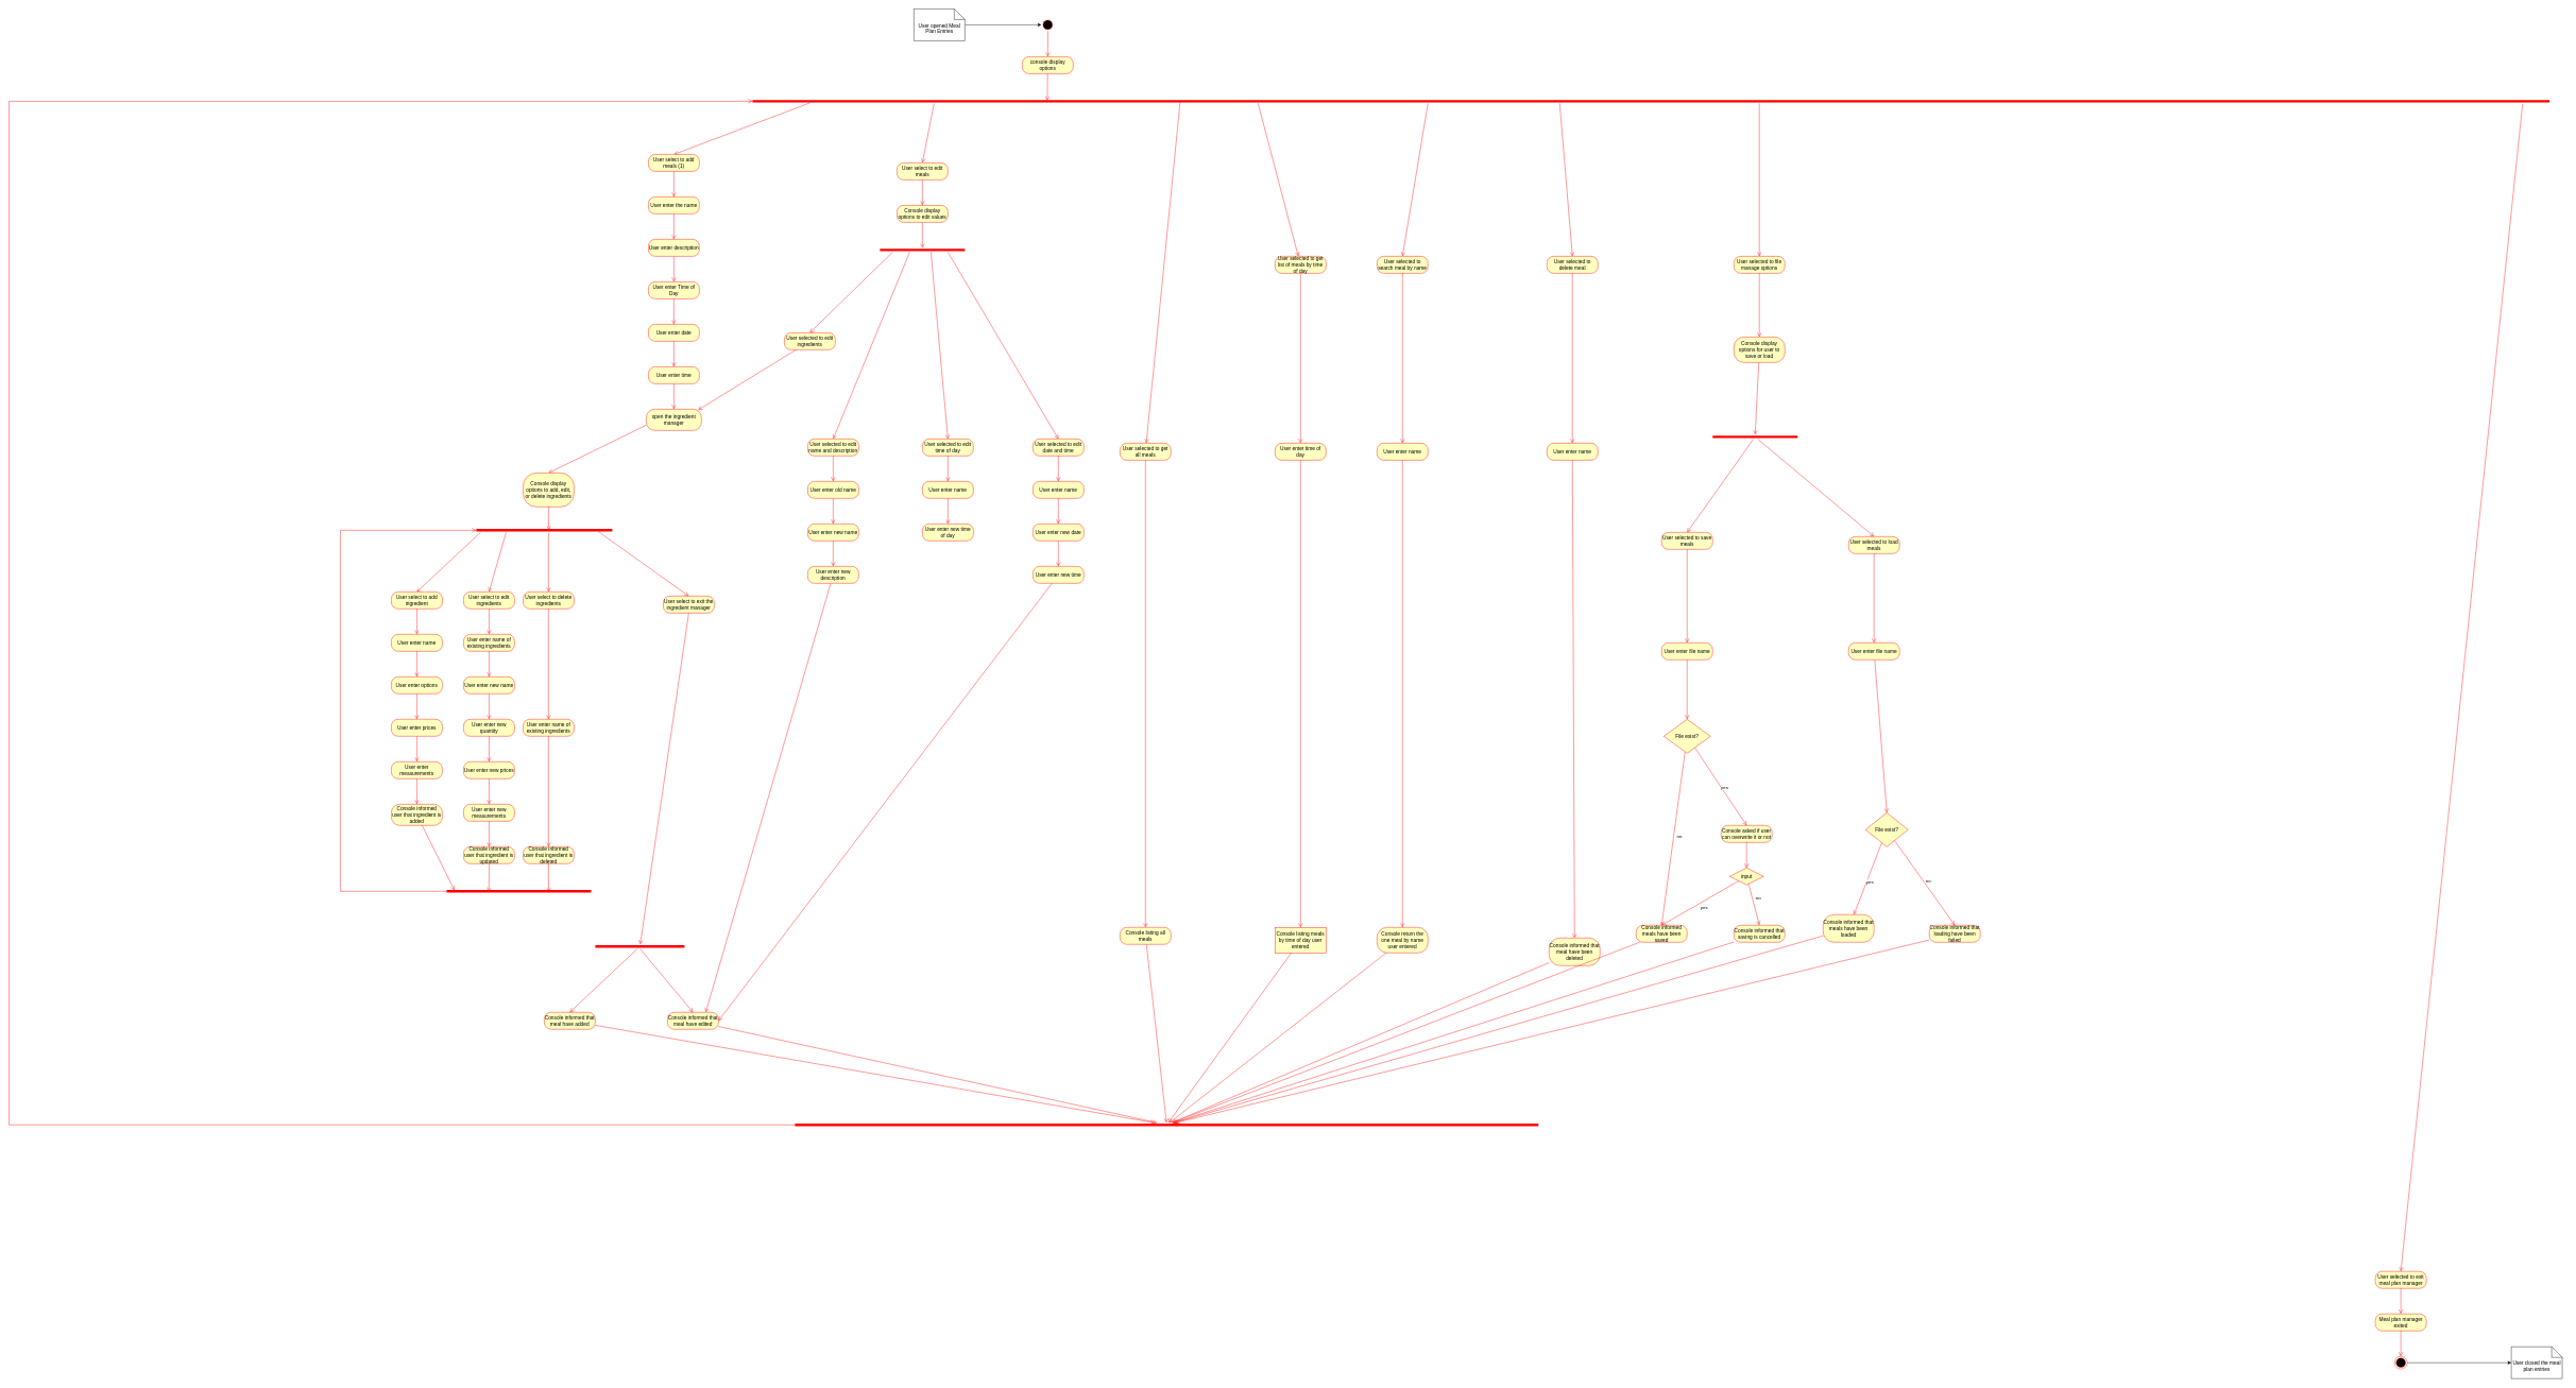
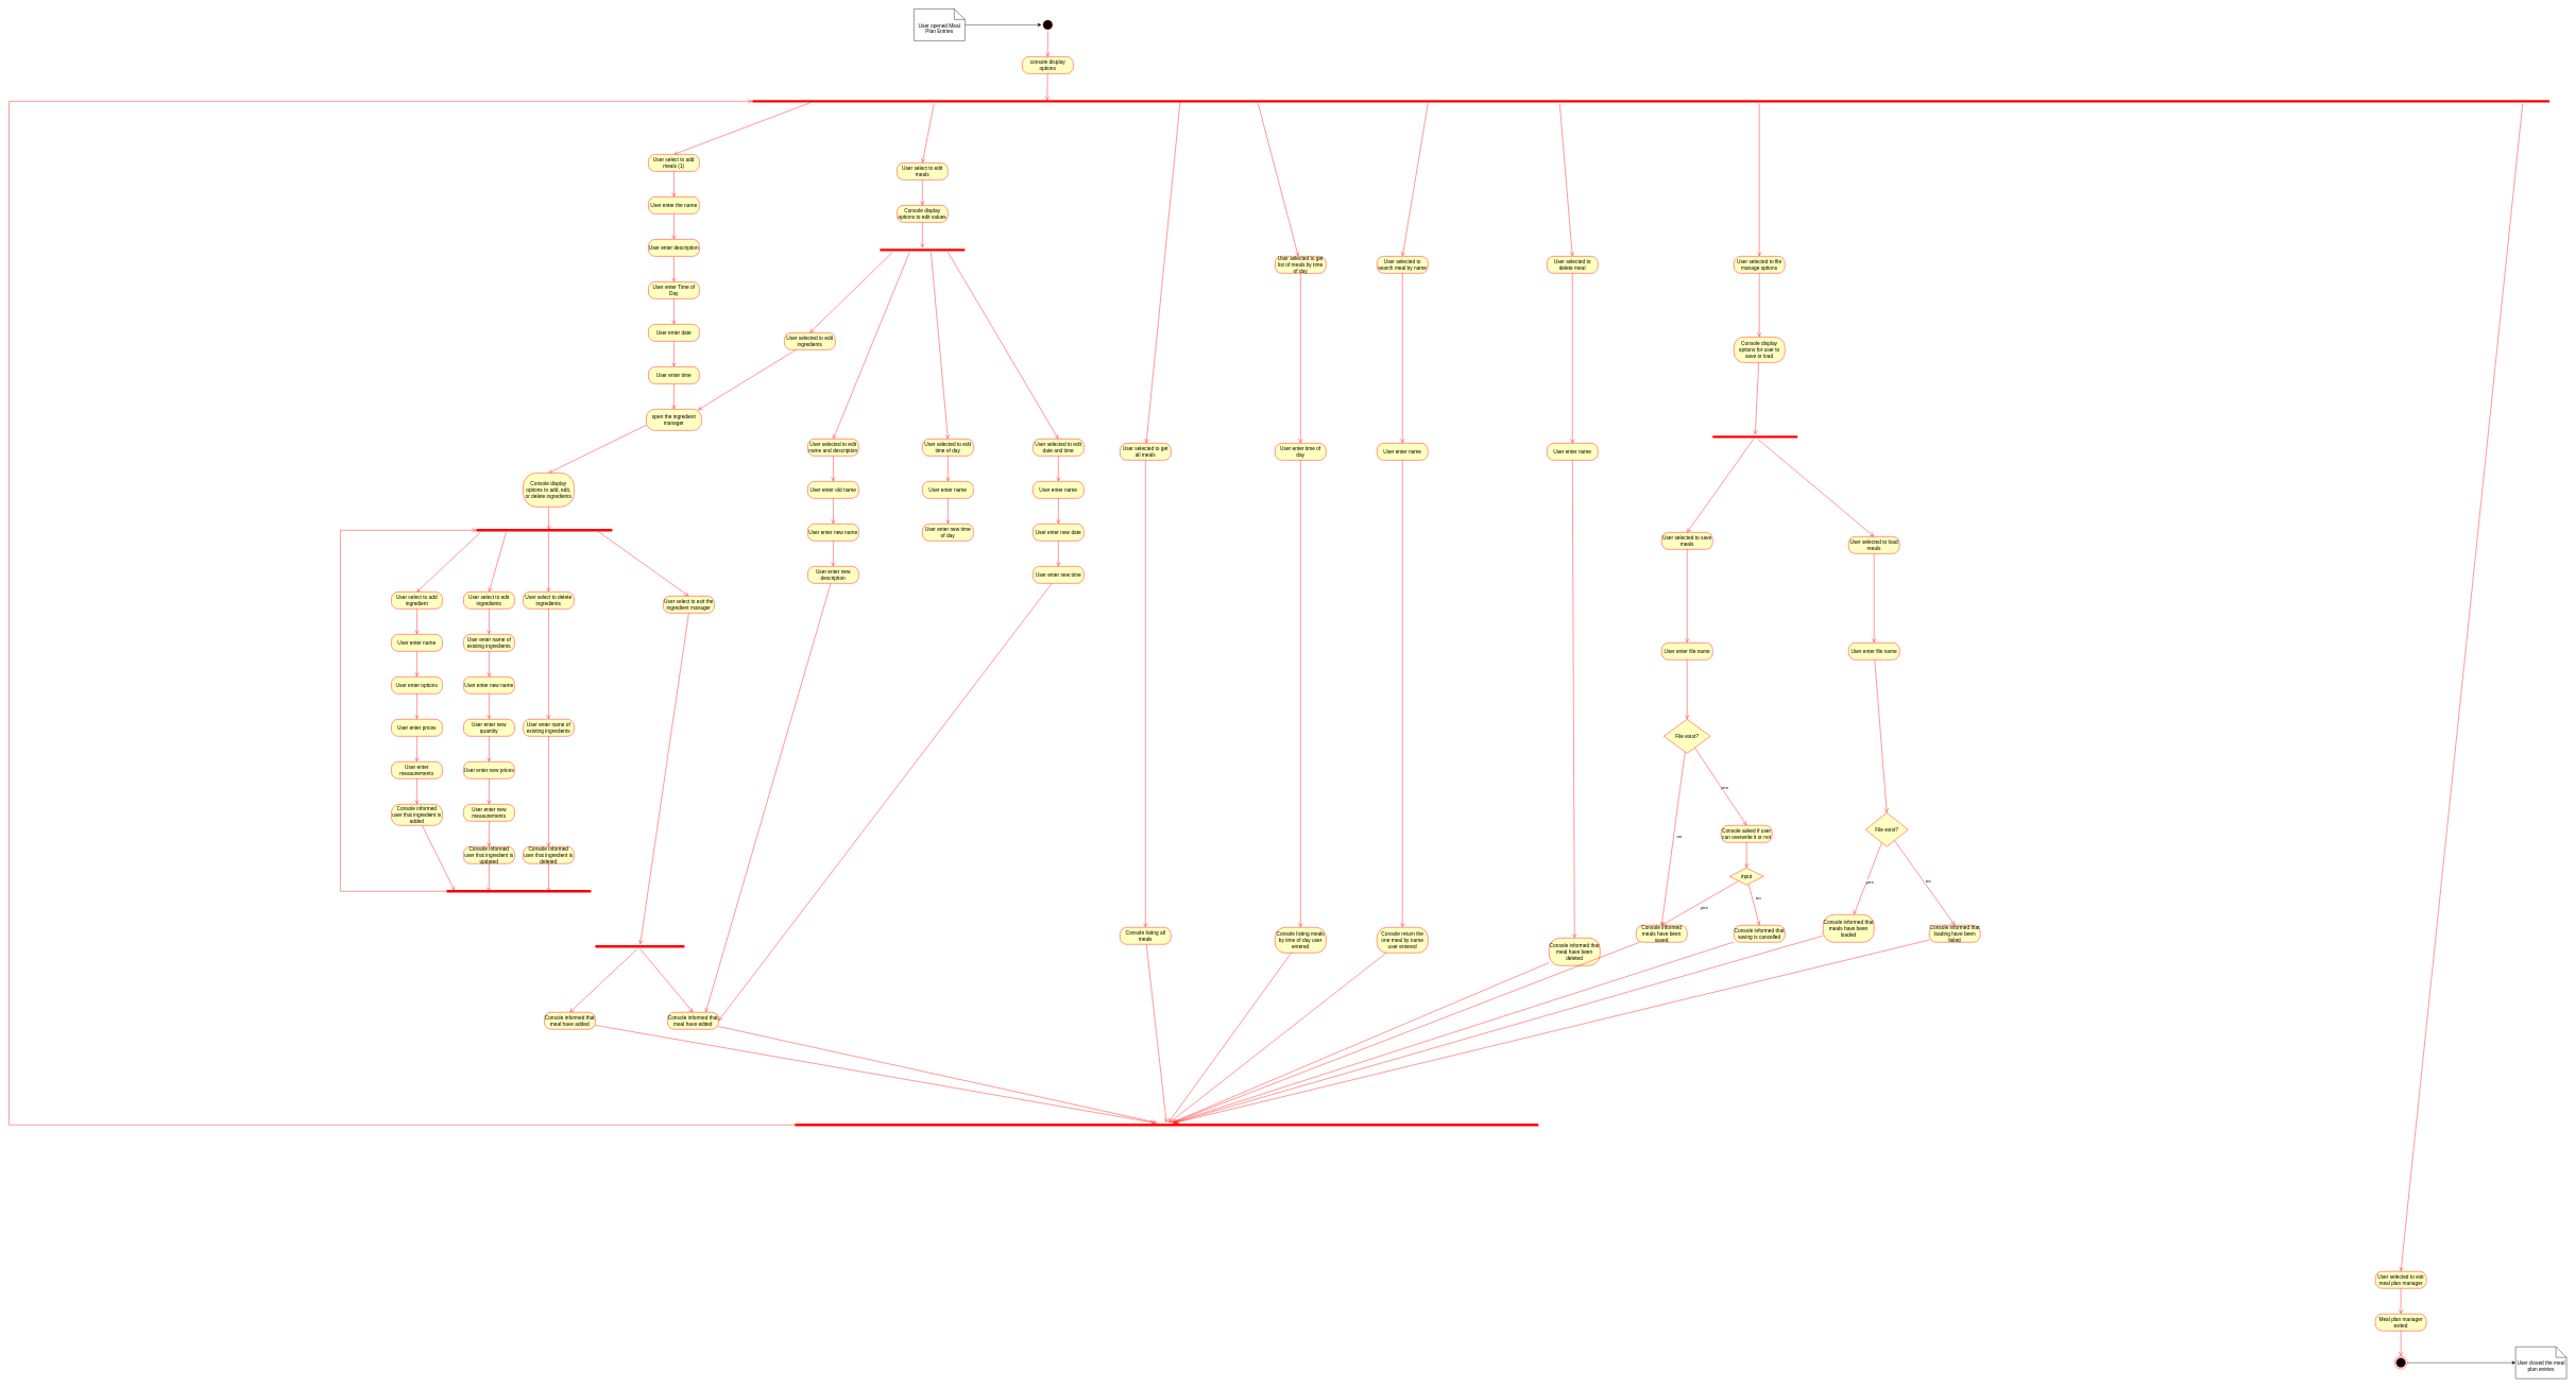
- <mxCell id="136" value="Console listing meals by time of day user entered" style="whiteSpace=wrap;html=1;arcSize=40;fontColor=#000000;fillColor=#ffffc0;strokeColor=#ff0000;rounded=0;" vertex="1" parent="1"><mxGeometry x="3000" y="2183" width="120" height="60" as="geometry" /></mxCell>
+ <mxCell id="136" value="Console listing meals by time of day user entered" style="rounded=1;whiteSpace=wrap;html=1;arcSize=40;fontColor=#000000;fillColor=#ffffc0;strokeColor=#ff0000;" vertex="1" parent="1"><mxGeometry x="3000" y="2183" width="120" height="60" as="geometry" /></mxCell>
- <mxCell id="190" value="&lt;div&gt;&lt;span style=&quot;background-color: transparent; color: light-dark(rgb(0, 0, 0), rgb(255, 255, 255));&quot;&gt;User closed the meal plan entries&lt;/span&gt;&lt;/div&gt;" style="shape=note2;boundedLbl=1;whiteSpace=wrap;html=1;size=25;verticalAlign=top;align=center;" vertex="1" parent="1"><mxGeometry x="5910" y="3170.5" width="120" height="75" as="geometry" /></mxCell>
+ <mxCell id="190" value="&lt;div&gt;&lt;span style=&quot;background-color: transparent; color: light-dark(rgb(0, 0, 0), rgb(255, 255, 255));&quot;&gt;User closed the meal plan entries&lt;/span&gt;&lt;/div&gt;" style="shape=note2;boundedLbl=1;whiteSpace=wrap;html=1;size=25;verticalAlign=top;align=center;" vertex="1" parent="1"><mxGeometry x="5920" y="3170.5" width="120" height="75" as="geometry" /></mxCell>
